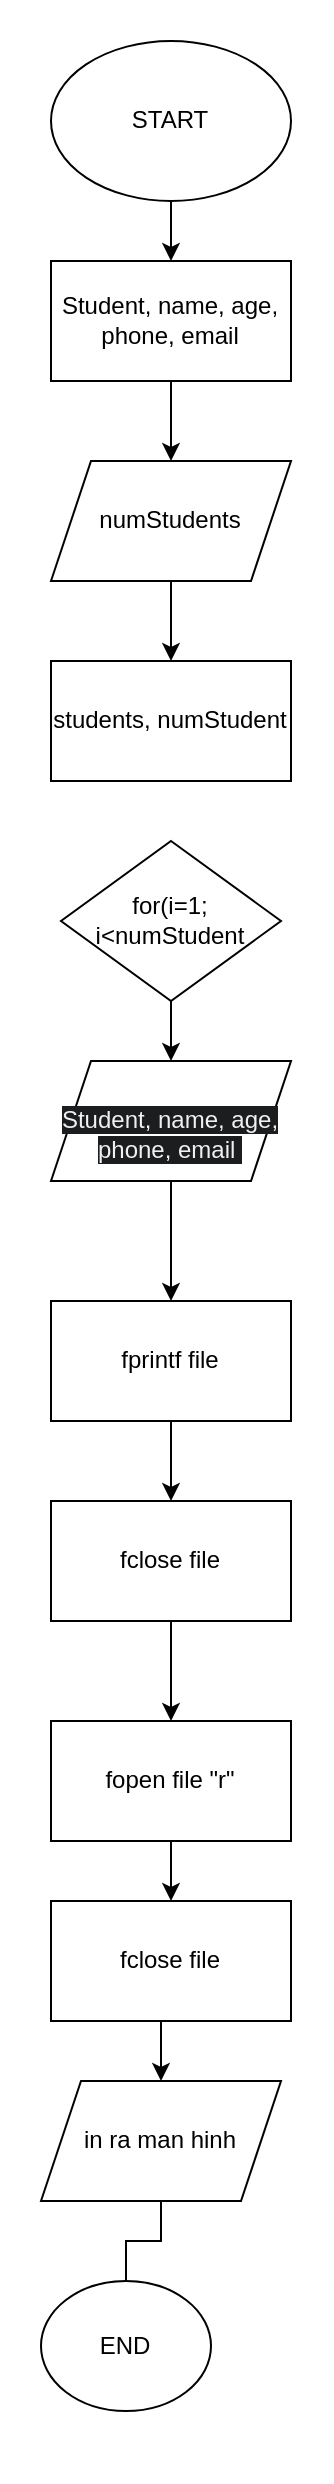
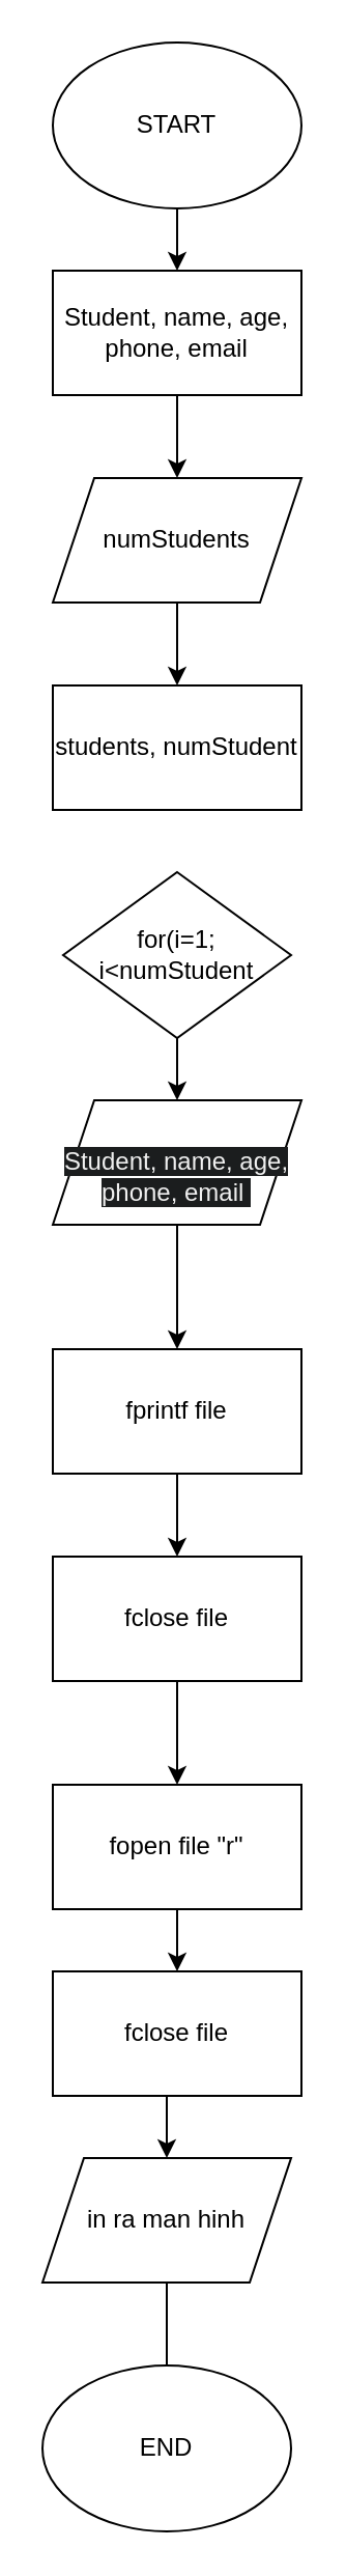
- <mxCell id="23" value="END" style="ellipse;whiteSpace=wrap;html=1;" vertex="1" parent="1"><mxGeometry x="20" y="1140" width="85" height="65" as="geometry" /></mxCell>
+ <mxCell id="23" value="END" style="ellipse;whiteSpace=wrap;html=1;" vertex="1" parent="1"><mxGeometry x="20" y="1140" width="120" height="80" as="geometry" /></mxCell>
